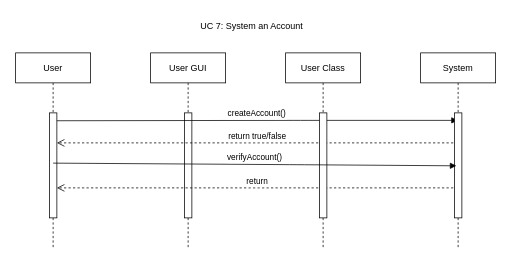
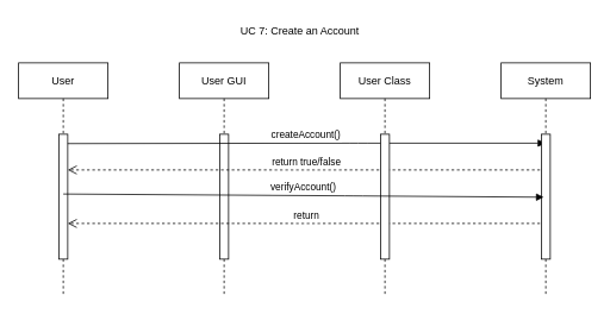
- <mxCell id="14" value="UC 7: System an Account" style="text;strokeColor=none;fillColor=none;html=1;align=center;verticalAlign=middle;whiteSpace=wrap;rounded=0;hachureGap=4;" vertex="1" parent="1"><mxGeometry x="260" y="20" width="150" height="30" as="geometry" /></mxCell>
+ <mxCell id="14" value="UC 7: Create an Account" style="text;strokeColor=none;fillColor=none;html=1;align=center;verticalAlign=middle;whiteSpace=wrap;rounded=0;hachureGap=4;" vertex="1" parent="1"><mxGeometry x="260" y="20" width="150" height="30" as="geometry" /></mxCell>
